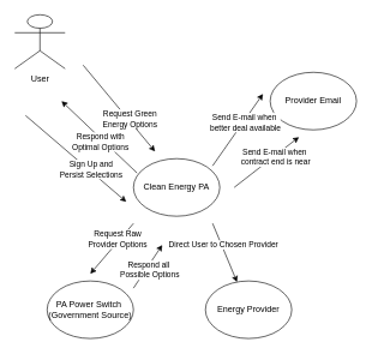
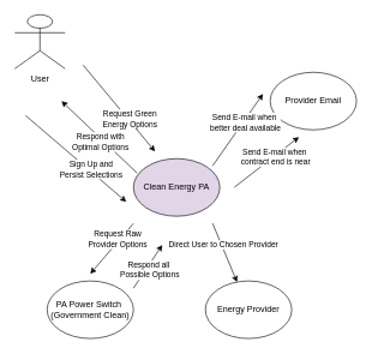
- <mxCell id="2" value="Clean Energy PA" style="ellipse;whiteSpace=wrap;html=1;" parent="1" vertex="1"><mxGeometry x="185" y="220" width="120" height="80" as="geometry" /></mxCell>
+ <mxCell id="2" value="Clean Energy PA" style="ellipse;whiteSpace=wrap;html=1;fillColor=#e1d5e7;" parent="1" vertex="1"><mxGeometry x="185" y="220" width="120" height="80" as="geometry" /></mxCell>
- <mxCell id="3" value="PA Power Switch&amp;nbsp;&lt;br&gt;(Government Source)" style="ellipse;whiteSpace=wrap;html=1;" parent="1" vertex="1"><mxGeometry x="65" y="390" width="120" height="80" as="geometry" /></mxCell>
+ <mxCell id="3" value="PA Power Switch&amp;nbsp;&lt;br&gt;(Government Clean)" style="ellipse;whiteSpace=wrap;html=1;" parent="1" vertex="1"><mxGeometry x="65" y="390" width="120" height="80" as="geometry" /></mxCell>
